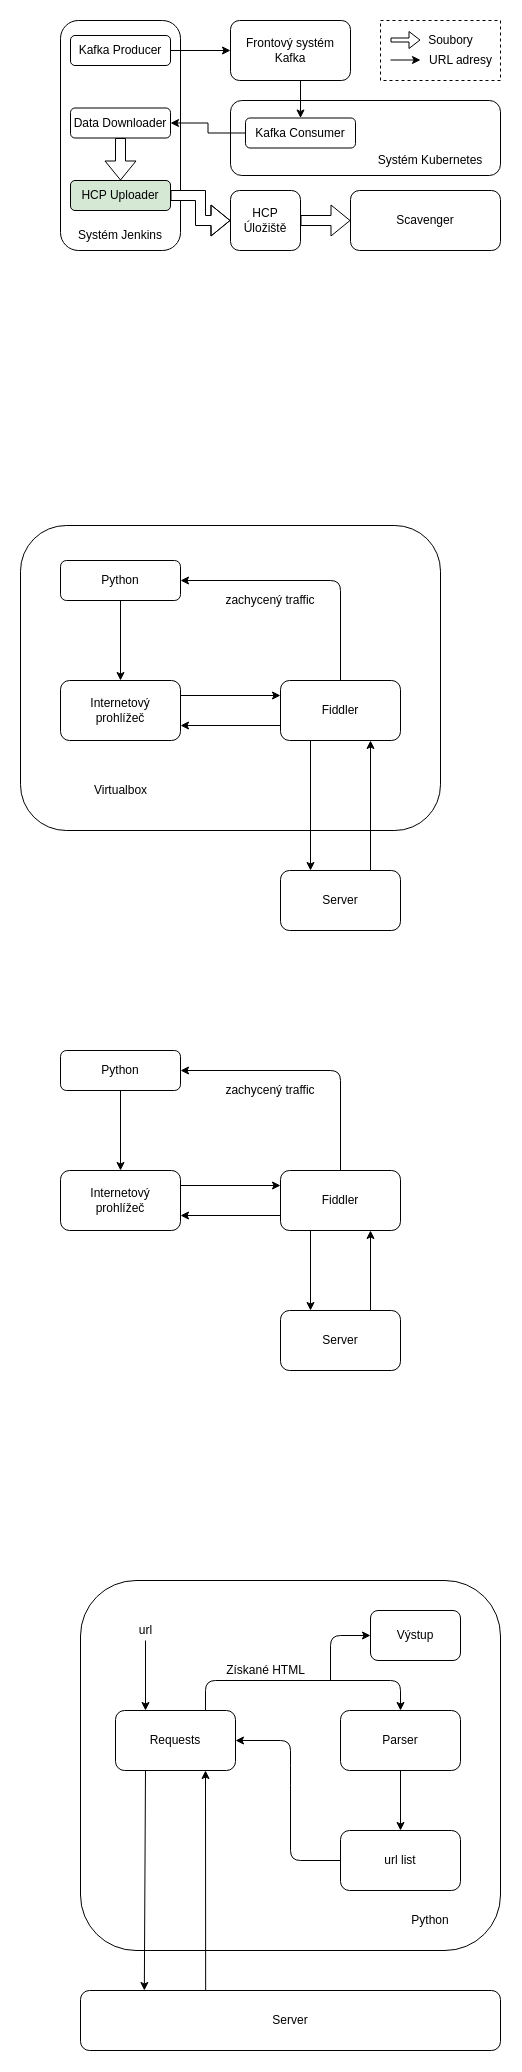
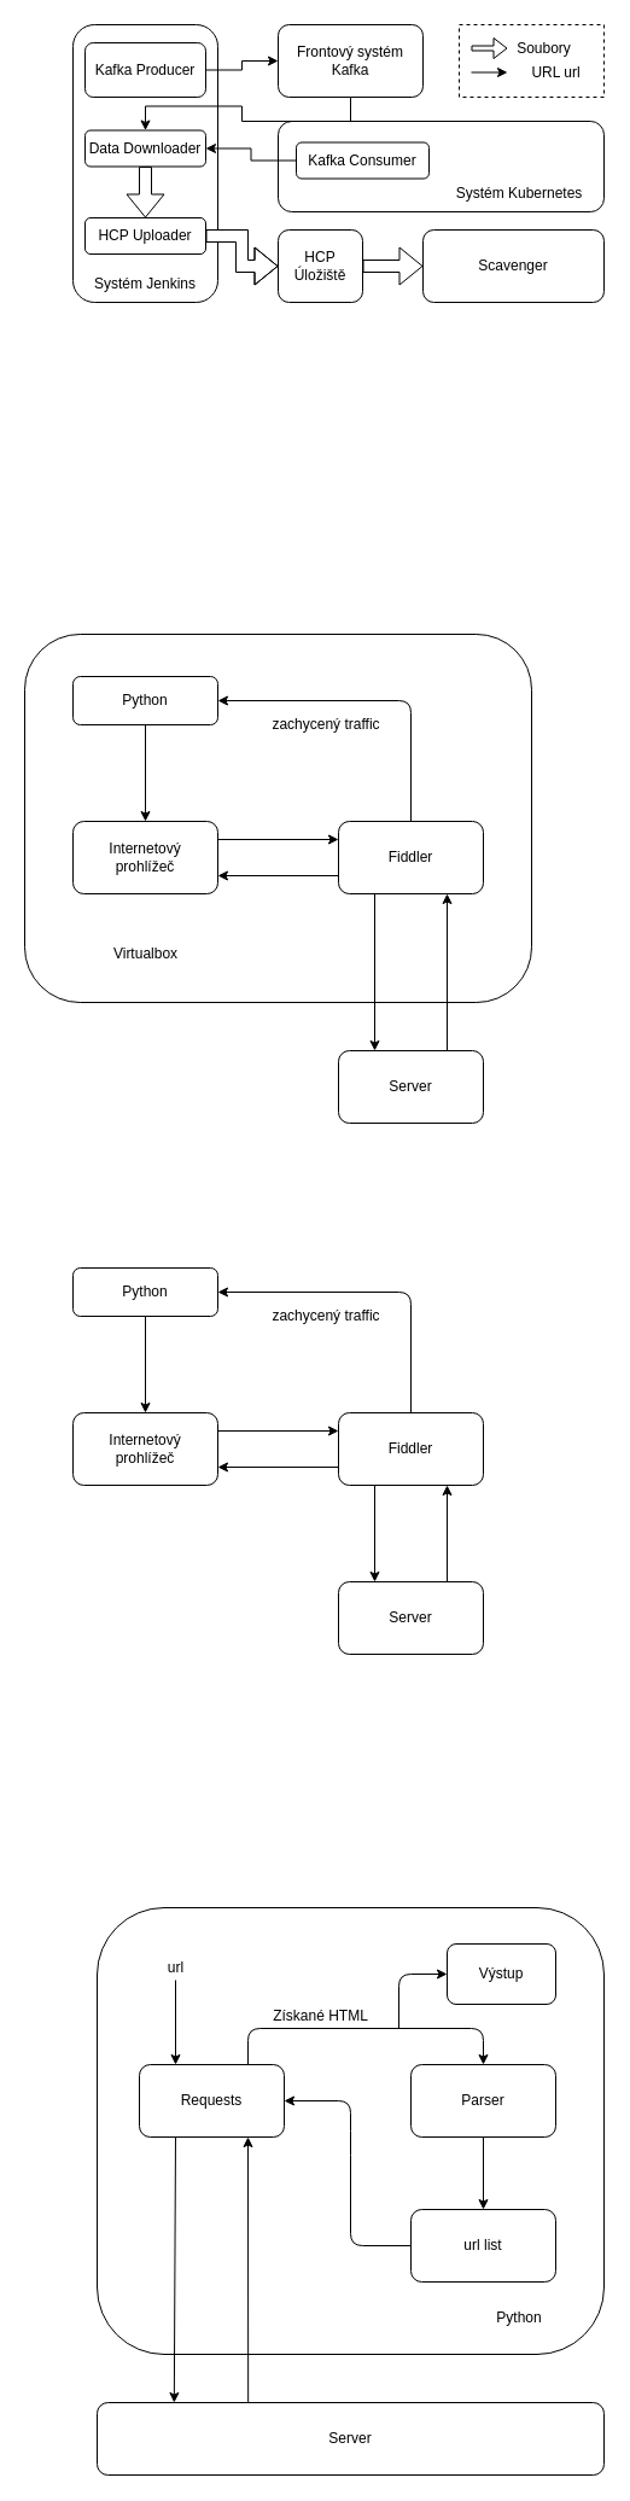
- <mxCell id="46" value="Kafka Producer" style="rounded=1;whiteSpace=wrap;html=1;" vertex="1" parent="1"><mxGeometry x="70" y="35" width="100" height="30" as="geometry" /></mxCell>
+ <mxCell id="46" value="Kafka Producer" style="rounded=1;whiteSpace=wrap;html=1;" vertex="1" parent="1"><mxGeometry x="70" y="35" width="100" height="45" as="geometry" /></mxCell>
- <mxCell id="62" value="URL adresy" style="text;html=1;align=center;verticalAlign=middle;resizable=0;points=[];autosize=1;" vertex="1" parent="1"><mxGeometry x="420" y="50" width="80" height="20" as="geometry" /></mxCell>
+ <mxCell id="62" value="URL url" style="text;html=1;align=center;verticalAlign=middle;resizable=0;points=[];autosize=1;" vertex="1" parent="1"><mxGeometry x="420" y="50" width="80" height="20" as="geometry" /></mxCell>
- <mxCell id="63" style="edgeStyle=orthogonalEdgeStyle;rounded=0;orthogonalLoop=1;jettySize=auto;html=1;exitX=0.5;exitY=1;exitDx=0;exitDy=0;entryX=0.5;entryY=0;entryDx=0;entryDy=0;fillColor=#ffffff;" edge="1" parent="1" source="50" target="54"><mxGeometry relative="1" as="geometry" /></mxCell>
+ <mxCell id="63" style="edgeStyle=orthogonalEdgeStyle;rounded=0;orthogonalLoop=1;jettySize=auto;html=1;exitX=0.5;exitY=1;exitDx=0;exitDy=0;fillColor=#ffffff;" edge="1" parent="1" source="50" target="48"><mxGeometry relative="1" as="geometry" /></mxCell>
- <mxCell id="49" value="HCP Uploader" style="rounded=1;whiteSpace=wrap;html=1;fillColor=#d5e8d4;" vertex="1" parent="1"><mxGeometry x="70" y="180" width="100" height="30" as="geometry" /></mxCell>
+ <mxCell id="49" value="HCP Uploader" style="rounded=1;whiteSpace=wrap;html=1;" vertex="1" parent="1"><mxGeometry x="70" y="180" width="100" height="30" as="geometry" /></mxCell>
